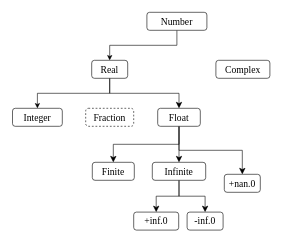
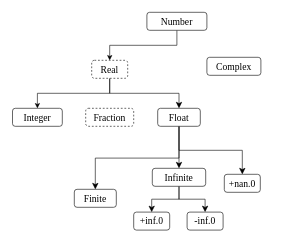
- <mxCell id="7" value="Real" style="rounded=1;whiteSpace=wrap;html=1;fontSize=16;fontFamily=Ubuntu;" parent="1" vertex="1"><mxGeometry x="152" y="100" width="60" height="30" as="geometry" /></mxCell>
+ <mxCell id="7" value="Real" style="rounded=1;whiteSpace=wrap;html=1;fontSize=16;fontFamily=Ubuntu;dashed=1;" parent="1" vertex="1"><mxGeometry x="152" y="100" width="60" height="30" as="geometry" /></mxCell>
- <mxCell id="4" value="Complex" style="whiteSpace=wrap;html=1;rounded=1;fontSize=16;fontFamily=Ubuntu;" parent="1" vertex="1"><mxGeometry x="359" y="100" width="90" height="30" as="geometry" /></mxCell>
+ <mxCell id="4" value="Complex" style="whiteSpace=wrap;html=1;rounded=1;fontSize=16;fontFamily=Ubuntu;" parent="1" vertex="1"><mxGeometry x="344" y="95" width="90" height="30" as="geometry" /></mxCell>
- <mxCell id="17" value="Finite" style="rounded=1;whiteSpace=wrap;html=1;fontSize=16;fontFamily=Ubuntu;" parent="1" vertex="1"><mxGeometry x="153" y="270" width="70" height="30" as="geometry" /></mxCell>
+ <mxCell id="17" value="Finite" style="rounded=1;whiteSpace=wrap;html=1;fontSize=16;fontFamily=Ubuntu;" parent="1" vertex="1"><mxGeometry x="123" y="315" width="70" height="30" as="geometry" /></mxCell>
- <mxCell id="20" value="Infinite" style="rounded=1;whiteSpace=wrap;html=1;fontSize=16;fontFamily=Ubuntu;" vertex="1" parent="1"><mxGeometry x="253" y="270" width="89" height="30" as="geometry" /></mxCell>
+ <mxCell id="20" value="Infinite" style="rounded=1;whiteSpace=wrap;html=1;fontSize=16;fontFamily=Ubuntu;" vertex="1" parent="1"><mxGeometry x="253" y="280" width="89" height="30" as="geometry" /></mxCell>
- <mxCell id="14" value="+inf.0" style="rounded=1;whiteSpace=wrap;html=1;fontSize=16;fontFamily=Ubuntu;" parent="1" vertex="1"><mxGeometry x="222" y="353" width="75" height="30" as="geometry" /></mxCell>
+ <mxCell id="14" value="+inf.0" style="rounded=1;whiteSpace=wrap;html=1;fontSize=16;fontFamily=Ubuntu;" parent="1" vertex="1"><mxGeometry x="222" y="353" width="60" height="30" as="geometry" /></mxCell>
